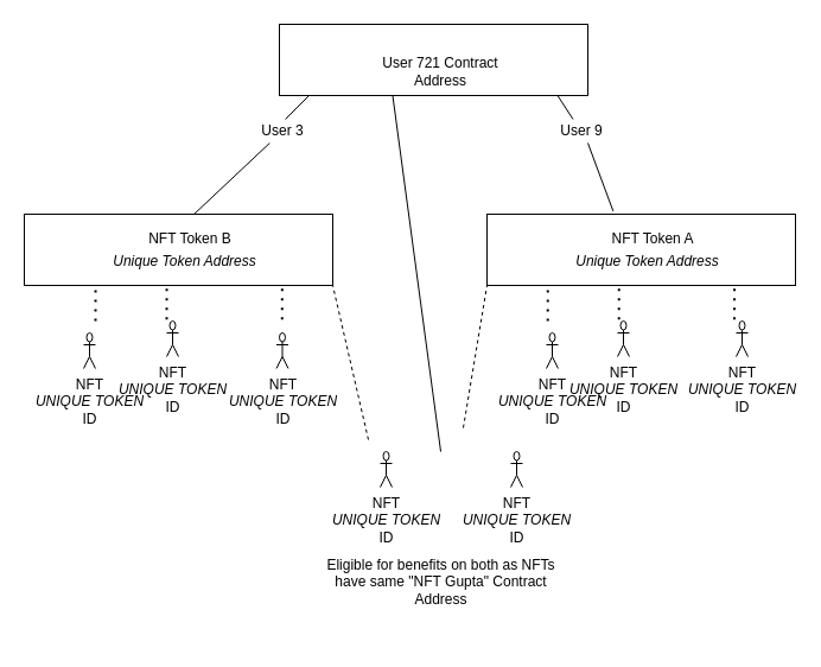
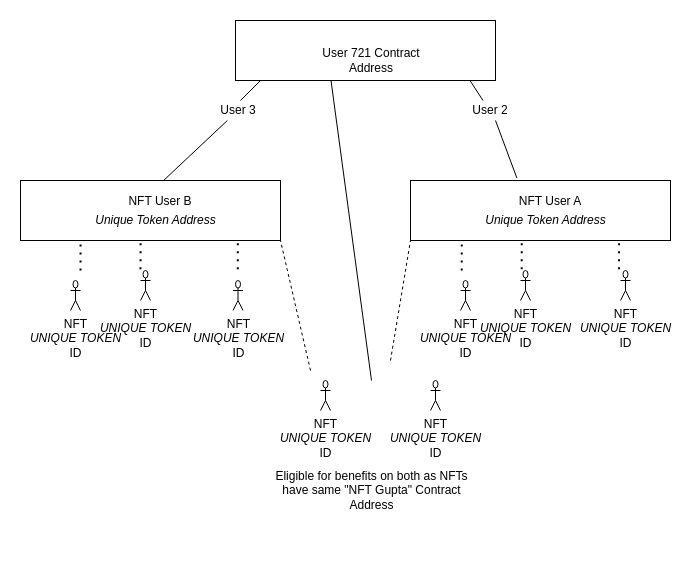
- <mxCell id="13" value="User 9" style="text;html=1;strokeColor=none;fillColor=none;align=center;verticalAlign=middle;whiteSpace=wrap;rounded=0;direction=west;" parent="1" vertex="1"><mxGeometry x="470" y="100" width="40" height="20" as="geometry" /></mxCell>
+ <mxCell id="13" value="User 2" style="text;html=1;strokeColor=none;fillColor=none;align=center;verticalAlign=middle;whiteSpace=wrap;rounded=0;direction=west;" parent="1" vertex="1"><mxGeometry x="470" y="100" width="40" height="20" as="geometry" /></mxCell>
- <mxCell id="8" value="NFT Token B" style="text;html=1;strokeColor=none;fillColor=none;align=center;verticalAlign=middle;whiteSpace=wrap;rounded=0;" parent="1" vertex="1"><mxGeometry x="120" y="200" width="80" as="geometry" /></mxCell>
+ <mxCell id="8" value="NFT User B" style="text;html=1;strokeColor=none;fillColor=none;align=center;verticalAlign=middle;whiteSpace=wrap;rounded=0;" parent="1" vertex="1"><mxGeometry x="120" y="200" width="80" as="geometry" /></mxCell>
- <mxCell id="5" value="NFT Token A" style="text;html=1;strokeColor=none;fillColor=none;align=center;verticalAlign=middle;whiteSpace=wrap;rounded=0;" parent="1" vertex="1"><mxGeometry x="510" y="200" width="80" as="geometry" /></mxCell>
+ <mxCell id="5" value="NFT User A" style="text;html=1;strokeColor=none;fillColor=none;align=center;verticalAlign=middle;whiteSpace=wrap;rounded=0;" parent="1" vertex="1"><mxGeometry x="510" y="200" width="80" as="geometry" /></mxCell>
